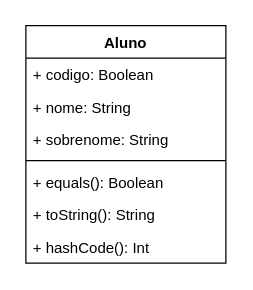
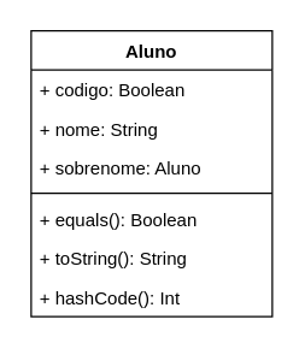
- <mxCell id="5" value="+ sobrenome: String" style="text;strokeColor=none;fillColor=none;align=left;verticalAlign=top;spacingLeft=4;spacingRight=4;overflow=hidden;rotatable=0;points=[[0,0.5],[1,0.5]];portConstraint=eastwest;" vertex="1" parent="2"><mxGeometry y="78" width="160" height="26" as="geometry" /></mxCell>
+ <mxCell id="5" value="+ sobrenome: Aluno" style="text;strokeColor=none;fillColor=none;align=left;verticalAlign=top;spacingLeft=4;spacingRight=4;overflow=hidden;rotatable=0;points=[[0,0.5],[1,0.5]];portConstraint=eastwest;" vertex="1" parent="2"><mxGeometry y="78" width="160" height="26" as="geometry" /></mxCell>
